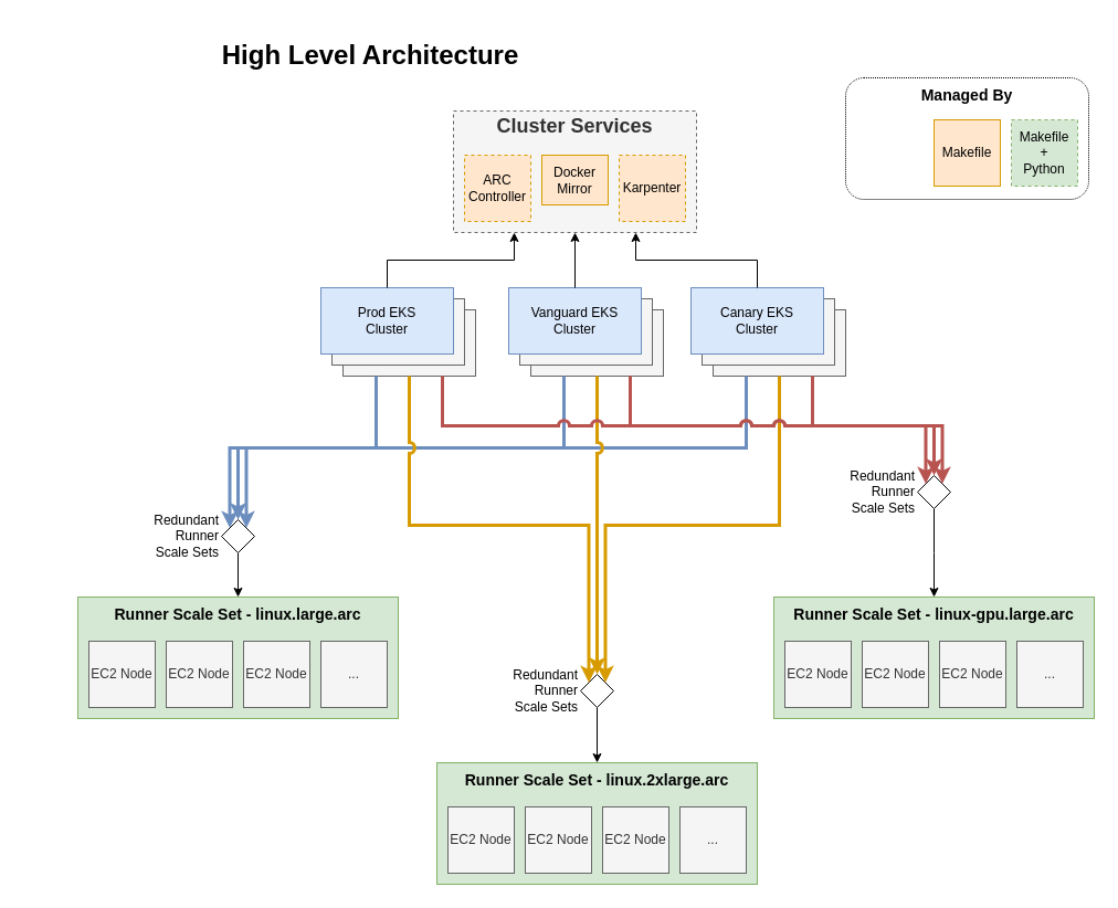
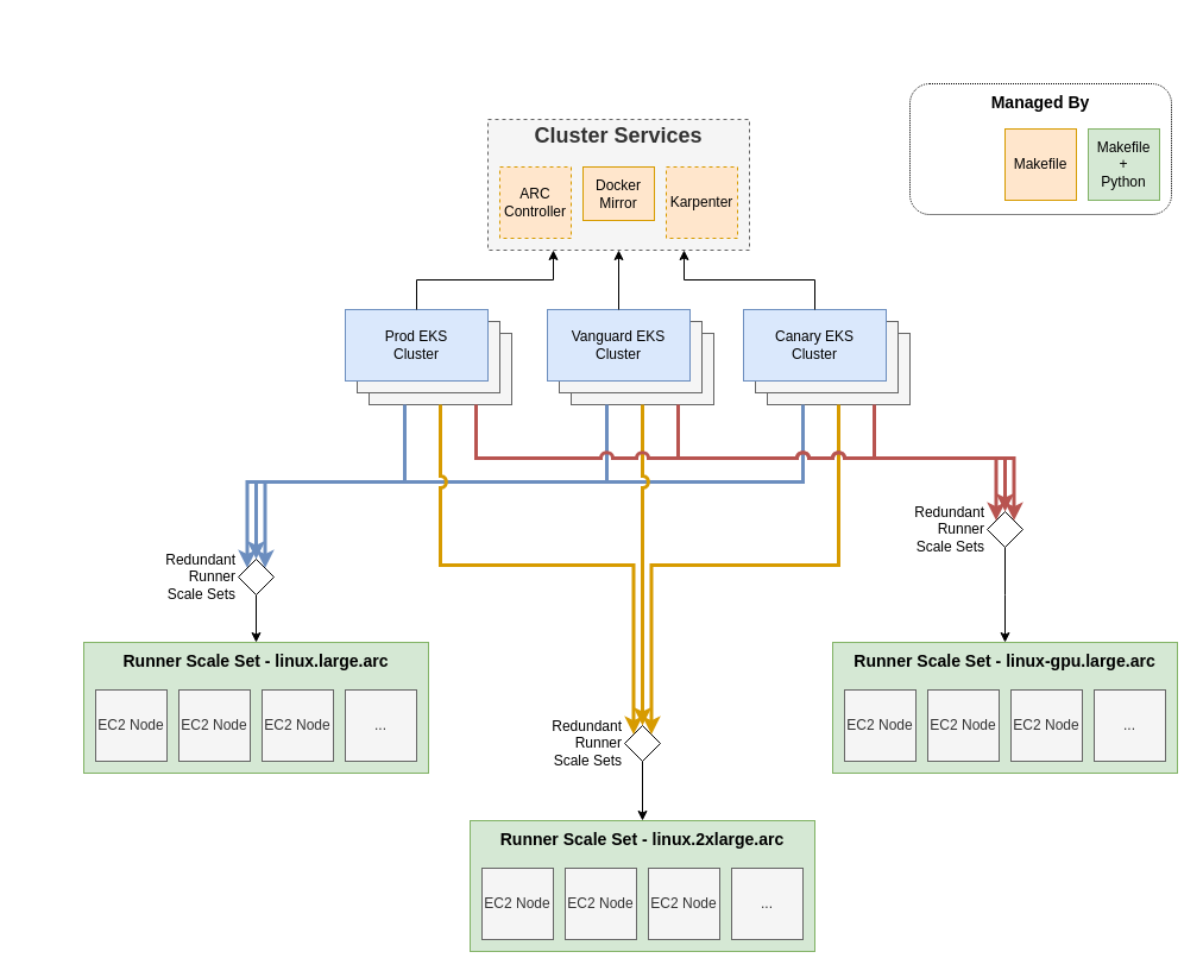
- <mxCell id="59" value="&lt;h1&gt;High Level Architecture&lt;/h1&gt;" style="text;html=1;align=center;verticalAlign=middle;whiteSpace=wrap;rounded=0;" vertex="1" parent="1"><mxGeometry x="20" y="20" width="630" height="60" as="geometry" /></mxCell>
- <mxCell id="58" value="Makefile&lt;br&gt;+&lt;br&gt;Python" style="rounded=0;whiteSpace=wrap;html=1;fillColor=#d5e8d4;strokeColor=#82b366;dashed=1;" vertex="1" parent="55"><mxGeometry x="150" y="38" width="60" height="60" as="geometry" /></mxCell>
+ <mxCell id="58" value="Makefile&lt;br&gt;+&lt;br&gt;Python" style="rounded=0;whiteSpace=wrap;html=1;fillColor=#d5e8d4;strokeColor=#82b366;" vertex="1" parent="55"><mxGeometry x="150" y="38" width="60" height="60" as="geometry" /></mxCell>
